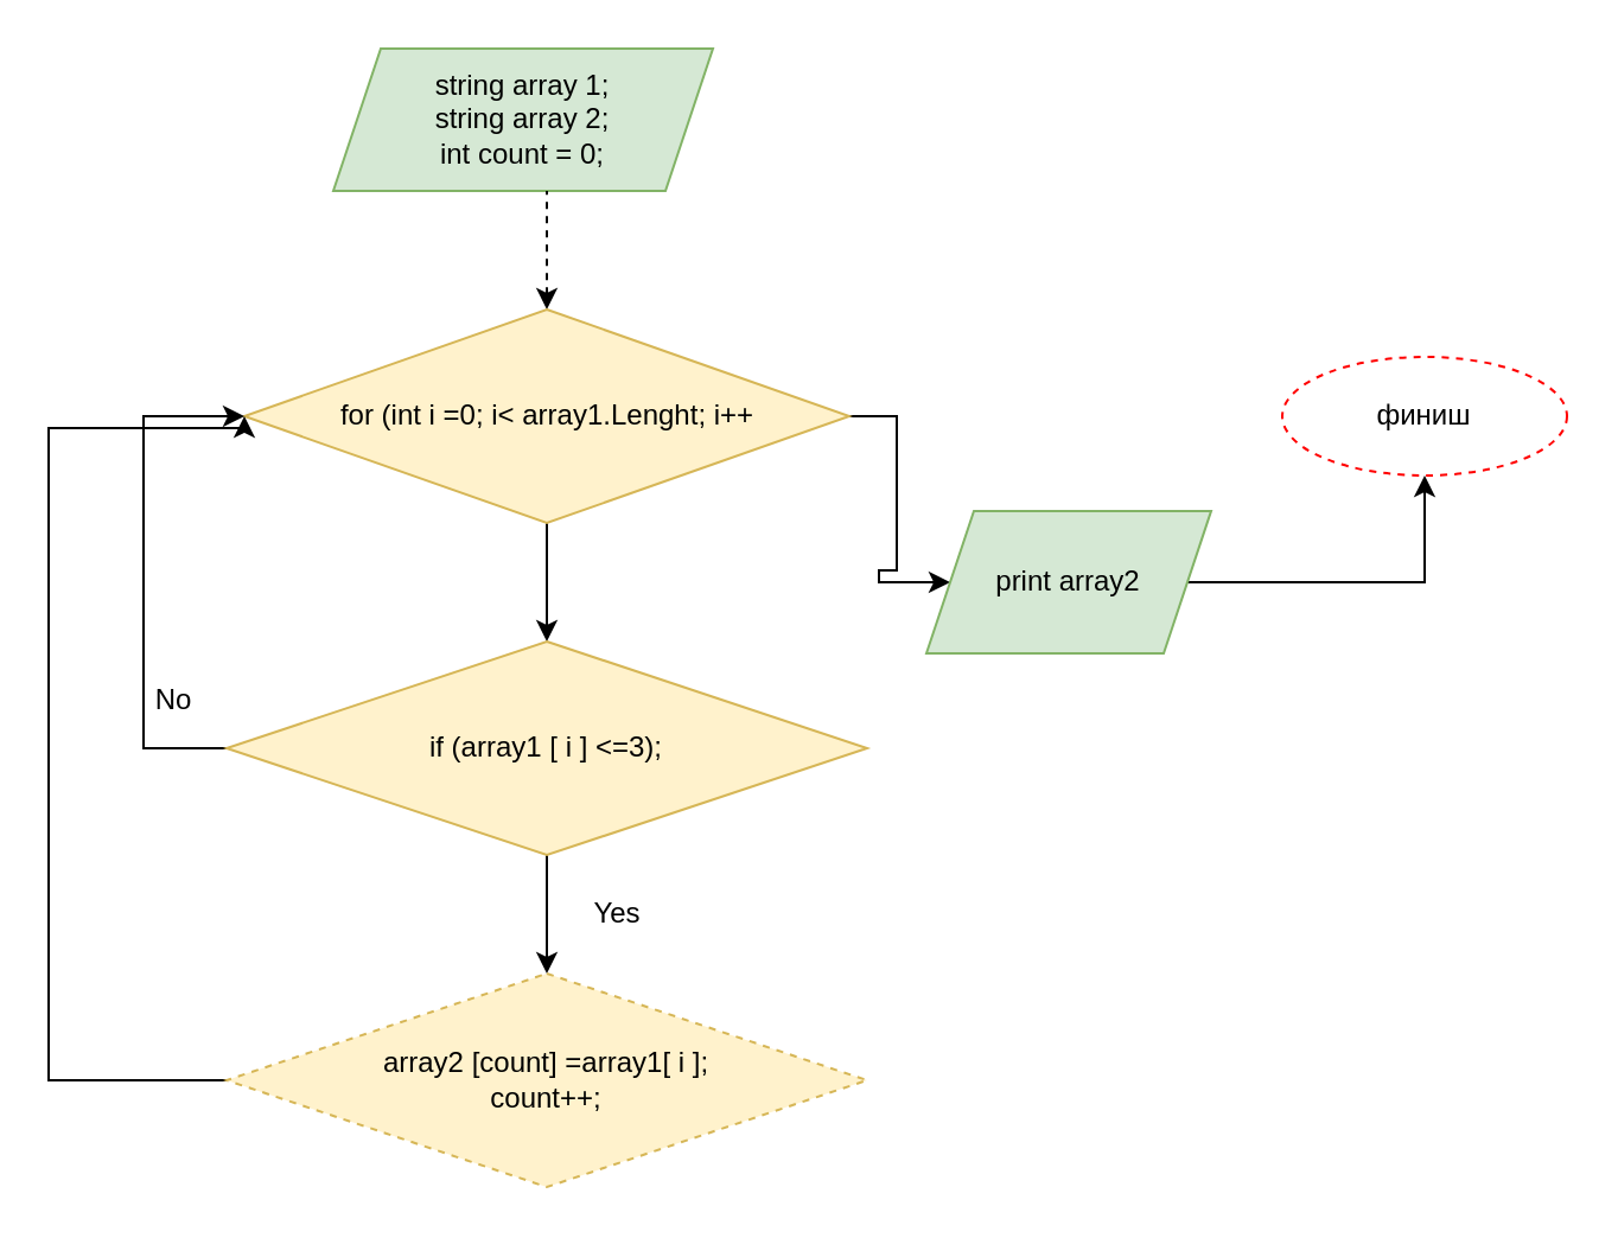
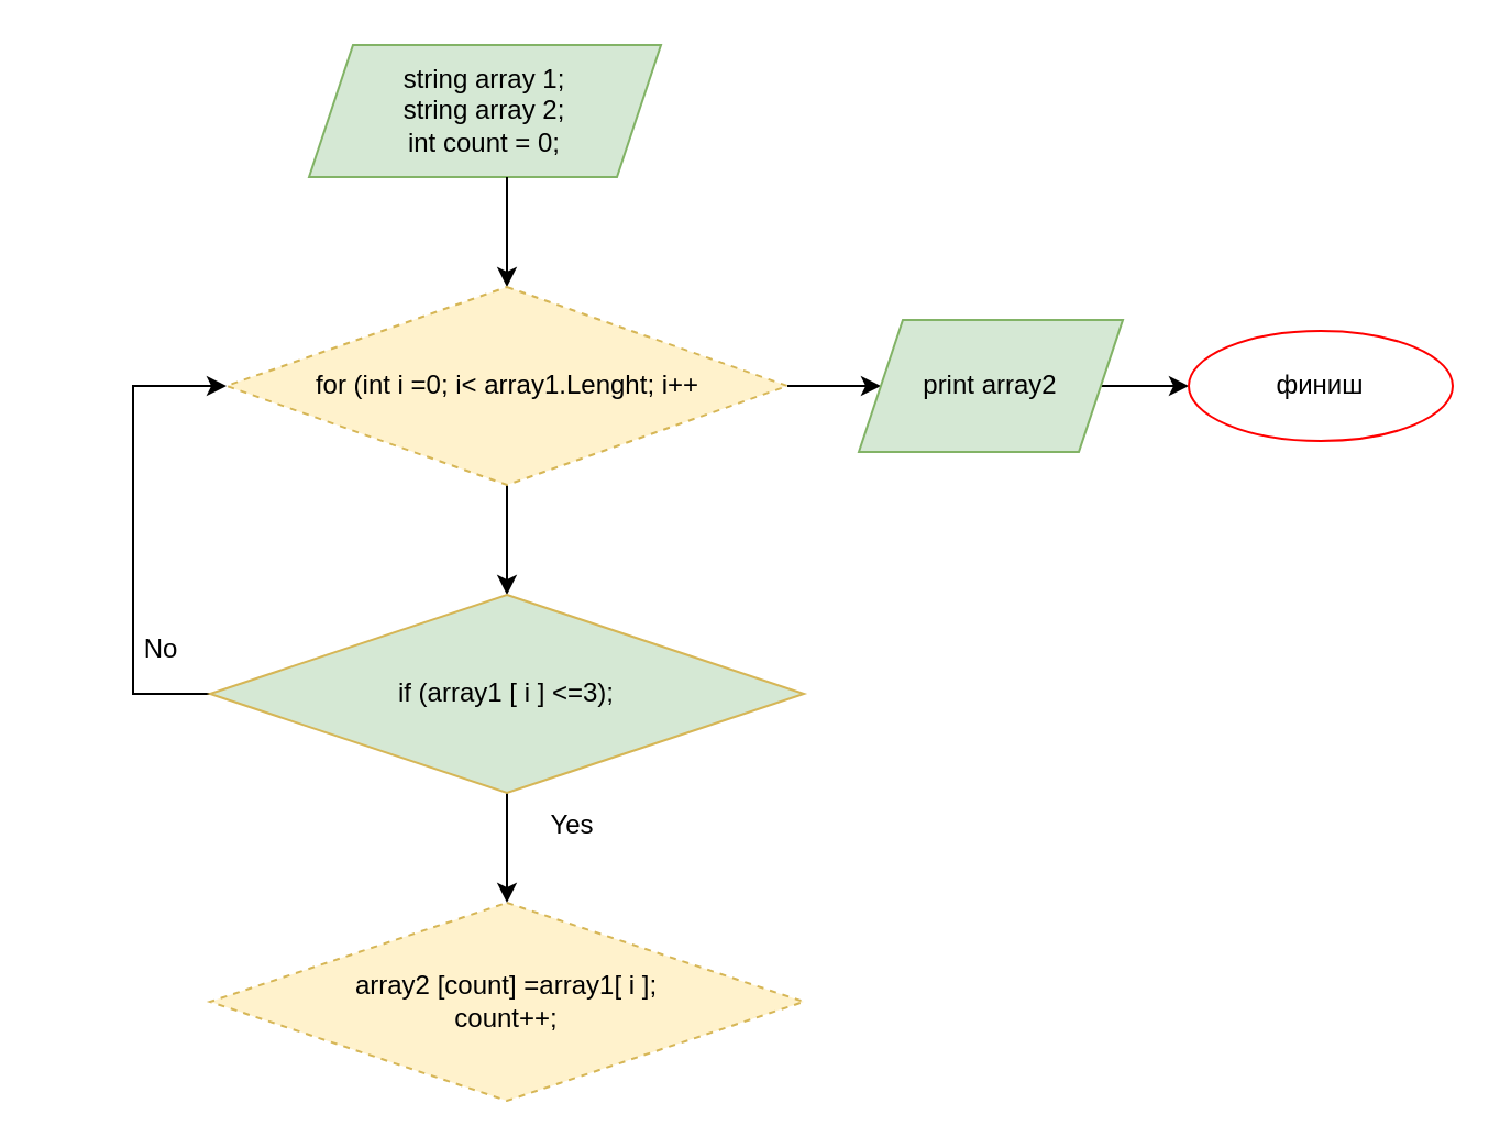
- <mxCell id="4" value="" style="edgeStyle=orthogonalEdgeStyle;rounded=0;orthogonalLoop=1;jettySize=auto;html=1;startArrow=classic;startFill=1;endArrow=none;endFill=0;dashed=1;" edge="1" parent="1" source="6" target="2"><mxGeometry relative="1" as="geometry"><Array as="points"><mxPoint x="230" y="90" /><mxPoint x="230" y="90" /></Array></mxGeometry></mxCell>
+ <mxCell id="4" value="" style="edgeStyle=orthogonalEdgeStyle;rounded=0;orthogonalLoop=1;jettySize=auto;html=1;startArrow=classic;startFill=1;endArrow=none;endFill=0;" edge="1" parent="1" source="6" target="2"><mxGeometry relative="1" as="geometry"><Array as="points"><mxPoint x="230" y="90" /><mxPoint x="230" y="90" /></Array></mxGeometry></mxCell>
- <mxCell id="6" value="for (int i =0; i&amp;lt; array1.Lenght; i++" style="rhombus;whiteSpace=wrap;html=1;fillColor=#fff2cc;strokeColor=#d6b656;" vertex="1" parent="1"><mxGeometry x="102.5" y="130" width="255" height="90" as="geometry" /></mxCell>
+ <mxCell id="6" value="for (int i =0; i&amp;lt; array1.Lenght; i++" style="rhombus;whiteSpace=wrap;html=1;fillColor=#fff2cc;strokeColor=#d6b656;dashed=1;" vertex="1" parent="1"><mxGeometry x="102.5" y="130" width="255" height="90" as="geometry" /></mxCell>
- <mxCell id="16" value="финиш" style="ellipse;whiteSpace=wrap;html=1;strokeColor=#FF0000;dashed=1;" vertex="1" parent="1"><mxGeometry x="540" y="150" width="120" height="50" as="geometry" /></mxCell>
+ <mxCell id="16" value="финиш" style="ellipse;whiteSpace=wrap;html=1;strokeColor=#FF0000;" vertex="1" parent="1"><mxGeometry x="540" y="150" width="120" height="50" as="geometry" /></mxCell>
- <mxCell id="15" value="print array2" style="shape=parallelogram;perimeter=parallelogramPerimeter;whiteSpace=wrap;html=1;fixedSize=1;fillColor=#d5e8d4;strokeColor=#82b366;" vertex="1" parent="1"><mxGeometry x="390" y="215" width="120" height="60" as="geometry" /></mxCell>
+ <mxCell id="15" value="print array2" style="shape=parallelogram;perimeter=parallelogramPerimeter;whiteSpace=wrap;html=1;fixedSize=1;fillColor=#d5e8d4;strokeColor=#82b366;" vertex="1" parent="1"><mxGeometry x="390" y="145" width="120" height="60" as="geometry" /></mxCell>
- <mxCell id="10" style="edgeStyle=orthogonalEdgeStyle;rounded=0;orthogonalLoop=1;jettySize=auto;html=1;exitX=0;exitY=0.5;exitDx=0;exitDy=0;startArrow=none;startFill=0;endArrow=classic;endFill=1;entryX=0;entryY=0.5;entryDx=0;entryDy=0;" edge="1" parent="1" source="11" target="6"><mxGeometry relative="1" as="geometry"><mxPoint x="60" y="180" as="targetPoint" /><Array as="points"><mxPoint x="20" y="455" /><mxPoint x="20" y="180" /><mxPoint x="103" y="180" /></Array></mxGeometry></mxCell>
- <mxCell id="9" value="if (array1 [ i ] &amp;lt;=3);" style="rhombus;whiteSpace=wrap;html=1;fillColor=#fff2cc;strokeColor=#d6b656;" vertex="1" parent="1"><mxGeometry x="95" y="270" width="270" height="90" as="geometry" /></mxCell>
+ <mxCell id="9" value="if (array1 [ i ] &amp;lt;=3);" style="rhombus;whiteSpace=wrap;html=1;fillColor=#d5e8d4;strokeColor=#d6b656;" vertex="1" parent="1"><mxGeometry x="95" y="270" width="270" height="90" as="geometry" /></mxCell>
- <mxCell id="12" value="Yes" style="text;html=1;strokeColor=none;fillColor=none;align=center;verticalAlign=middle;whiteSpace=wrap;rounded=0;" vertex="1" parent="1"><mxGeometry x="230" y="370" width="60" height="30" as="geometry" /></mxCell>
+ <mxCell id="12" value="Yes" style="text;html=1;strokeColor=none;fillColor=none;align=center;verticalAlign=middle;whiteSpace=wrap;rounded=0;" vertex="1" parent="1"><mxGeometry x="230" y="360" width="60" height="30" as="geometry" /></mxCell>
